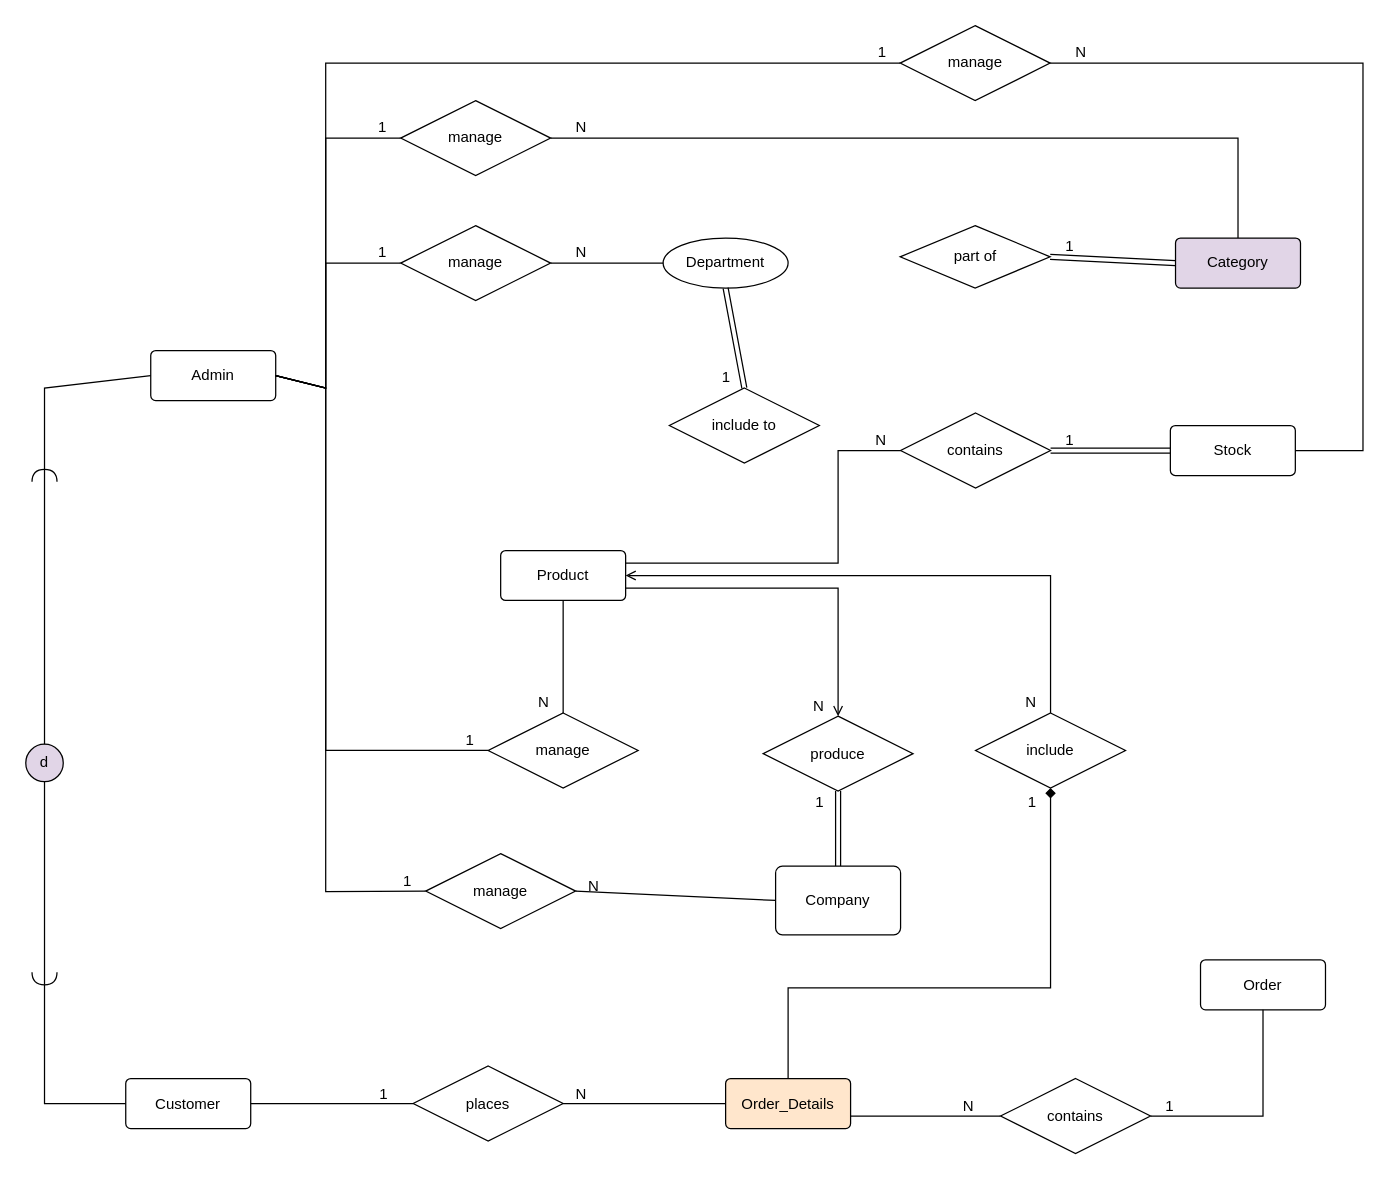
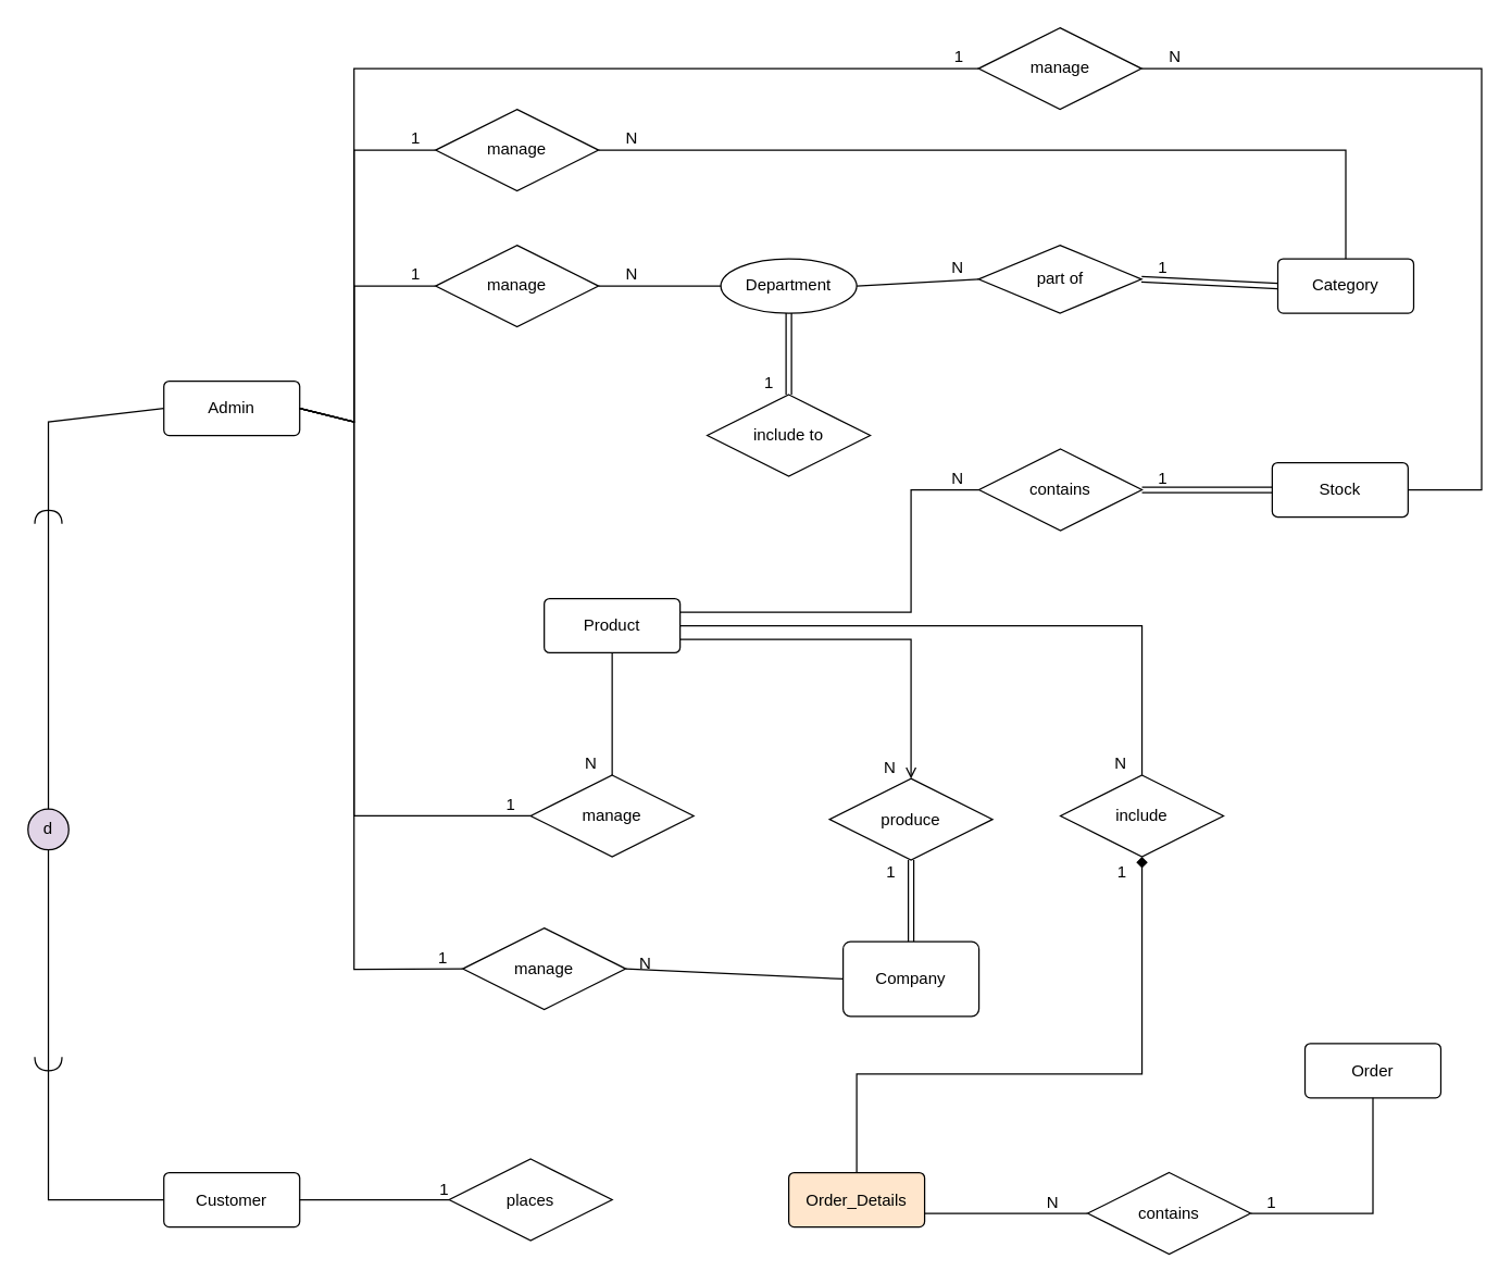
+ <mxCell id="22" value="" style="endArrow=none;html=1;rounded=0;exitX=1;exitY=0.5;exitDx=0;exitDy=0;entryX=0;entryY=0.5;entryDx=0;entryDy=0;" parent="1" source="19" target="21" edge="1"><mxGeometry relative="1" as="geometry"><mxPoint x="710" y="180" as="sourcePoint" /><mxPoint x="870" y="180" as="targetPoint" /></mxGeometry></mxCell>
+ <mxCell id="23" value="N" style="resizable=0;html=1;whiteSpace=wrap;align=right;verticalAlign=bottom;" parent="22" connectable="0" vertex="1"><mxGeometry x="1" relative="1" as="geometry"><mxPoint x="-10" as="offset" /></mxGeometry></mxCell>
- <mxCell id="4" value="Category" style="rounded=1;arcSize=10;whiteSpace=wrap;html=1;align=center;fillColor=#e1d5e7;" parent="1" vertex="1"><mxGeometry x="940" y="190" width="100" height="40" as="geometry" /></mxCell>
+ <mxCell id="4" value="Category" style="rounded=1;arcSize=10;whiteSpace=wrap;html=1;align=center;" parent="1" vertex="1"><mxGeometry x="940" y="190" width="100" height="40" as="geometry" /></mxCell>
- <mxCell id="24" value="include to" style="shape=rhombus;perimeter=rhombusPerimeter;whiteSpace=wrap;html=1;align=center;" parent="1" vertex="1"><mxGeometry x="535" y="310" width="120" height="60" as="geometry" /></mxCell>
+ <mxCell id="24" value="include to" style="shape=rhombus;perimeter=rhombusPerimeter;whiteSpace=wrap;html=1;align=center;" parent="1" vertex="1"><mxGeometry x="520" width="120" height="60" as="geometry" y="290" /></mxCell>
- <mxCell id="50" value="" style="endArrow=open;html=1;rounded=0;entryX=1;entryY=0.5;entryDx=0;entryDy=0;exitX=0.5;exitY=0;exitDx=0;exitDy=0;" parent="1" source="54" target="2" edge="1"><mxGeometry relative="1" as="geometry"><mxPoint x="1005" y="650" as="sourcePoint" /><mxPoint x="610" y="490" as="targetPoint" /><Array as="points"><mxPoint x="840" y="460" /></Array></mxGeometry></mxCell>
+ <mxCell id="50" value="" style="endArrow=none;html=1;rounded=0;entryX=1;entryY=0.5;entryDx=0;entryDy=0;exitX=0.5;exitY=0;exitDx=0;exitDy=0;" parent="1" source="54" target="2" edge="1"><mxGeometry relative="1" as="geometry"><mxPoint x="1005" y="650" as="sourcePoint" /><mxPoint x="610" y="490" as="targetPoint" /><Array as="points"><mxPoint x="840" y="460" /></Array></mxGeometry></mxCell>
- <mxCell id="3" value="Customer" style="rounded=1;arcSize=10;whiteSpace=wrap;html=1;align=center;" parent="1" vertex="1"><mxGeometry x="100" y="862.53" width="100" height="40" as="geometry" /></mxCell>
+ <mxCell id="3" value="Customer" style="rounded=1;arcSize=10;whiteSpace=wrap;html=1;align=center;" parent="1" vertex="1"><mxGeometry x="120" y="862.53" width="100" height="40" as="geometry" /></mxCell>
- <mxCell id="13" value="" style="endArrow=none;html=1;rounded=0;exitX=0;exitY=0.5;exitDx=0;exitDy=0;entryX=1;entryY=0.5;entryDx=0;entryDy=0;" parent="1" source="32" target="10" edge="1"><mxGeometry relative="1" as="geometry"><mxPoint x="740" y="882.53" as="sourcePoint" /><mxPoint x="790" y="1022.53" as="targetPoint" /></mxGeometry></mxCell>
- <mxCell id="14" value="N" style="resizable=0;html=1;whiteSpace=wrap;align=right;verticalAlign=bottom;" parent="13" connectable="0" vertex="1"><mxGeometry x="1" relative="1" as="geometry"><mxPoint x="20" as="offset" /></mxGeometry></mxCell>
